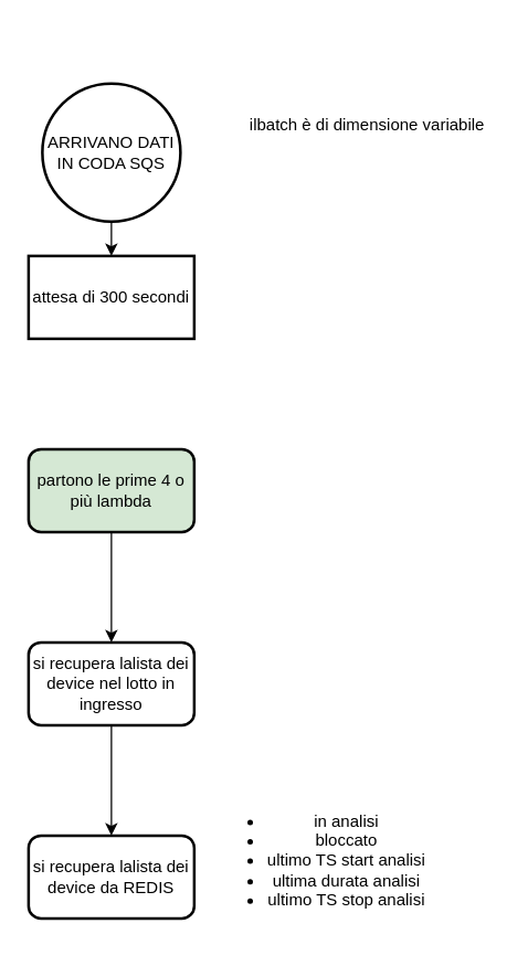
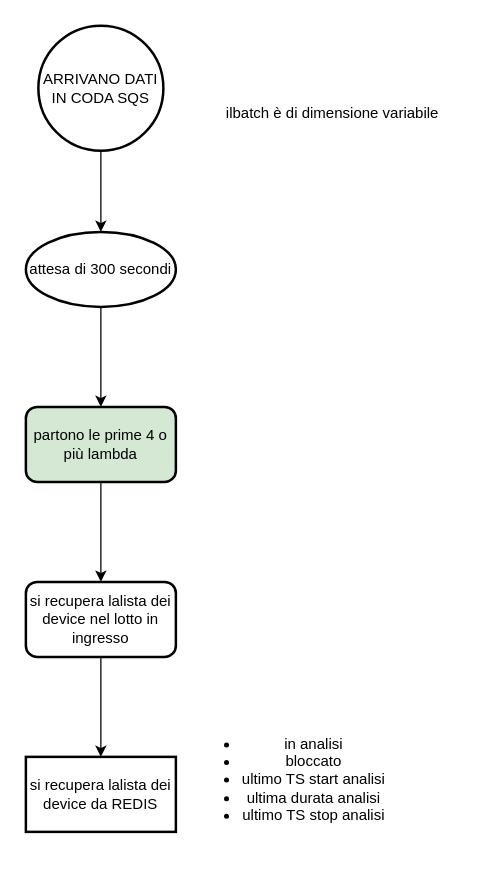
- <mxCell id="3" value="ARRIVANO DATI IN CODA SQS" style="strokeWidth=2;html=1;shape=mxgraph.flowchart.start_2;whiteSpace=wrap;" vertex="1" parent="1"><mxGeometry x="30" y="60" width="100" height="100" as="geometry" /></mxCell>
+ <mxCell id="3" value="ARRIVANO DATI IN CODA SQS" style="strokeWidth=2;html=1;shape=mxgraph.flowchart.start_2;whiteSpace=wrap;" vertex="1" parent="1"><mxGeometry x="30" y="20" width="100" height="100" as="geometry" /></mxCell>
- <mxCell id="6" value="attesa di 300 secondi" style="whiteSpace=wrap;html=1;strokeWidth=2;" vertex="1" parent="1"><mxGeometry x="20" y="185" width="120" height="60" as="geometry" /></mxCell>
+ <mxCell id="6" value="attesa di 300 secondi" style="ellipse;whiteSpace=wrap;html=1;strokeWidth=2;" vertex="1" parent="1"><mxGeometry x="20" y="185" width="120" height="60" as="geometry" /></mxCell>
+ <mxCell id="5" value="" style="edgeStyle=orthogonalEdgeStyle;rounded=0;orthogonalLoop=1;jettySize=auto;html=1;" edge="1" parent="1" source="6" target="8"><mxGeometry relative="1" as="geometry" /></mxCell>
- <mxCell id="11" value="si recupera lalista dei device da REDIS" style="whiteSpace=wrap;html=1;rounded=1;strokeWidth=2;" vertex="1" parent="1"><mxGeometry x="20" y="605" width="120" height="60" as="geometry" /></mxCell>
+ <mxCell id="11" value="si recupera lalista dei device da REDIS" style="whiteSpace=wrap;html=1;strokeWidth=2;rounded=0;" vertex="1" parent="1"><mxGeometry x="20" y="605" width="120" height="60" as="geometry" /></mxCell>
